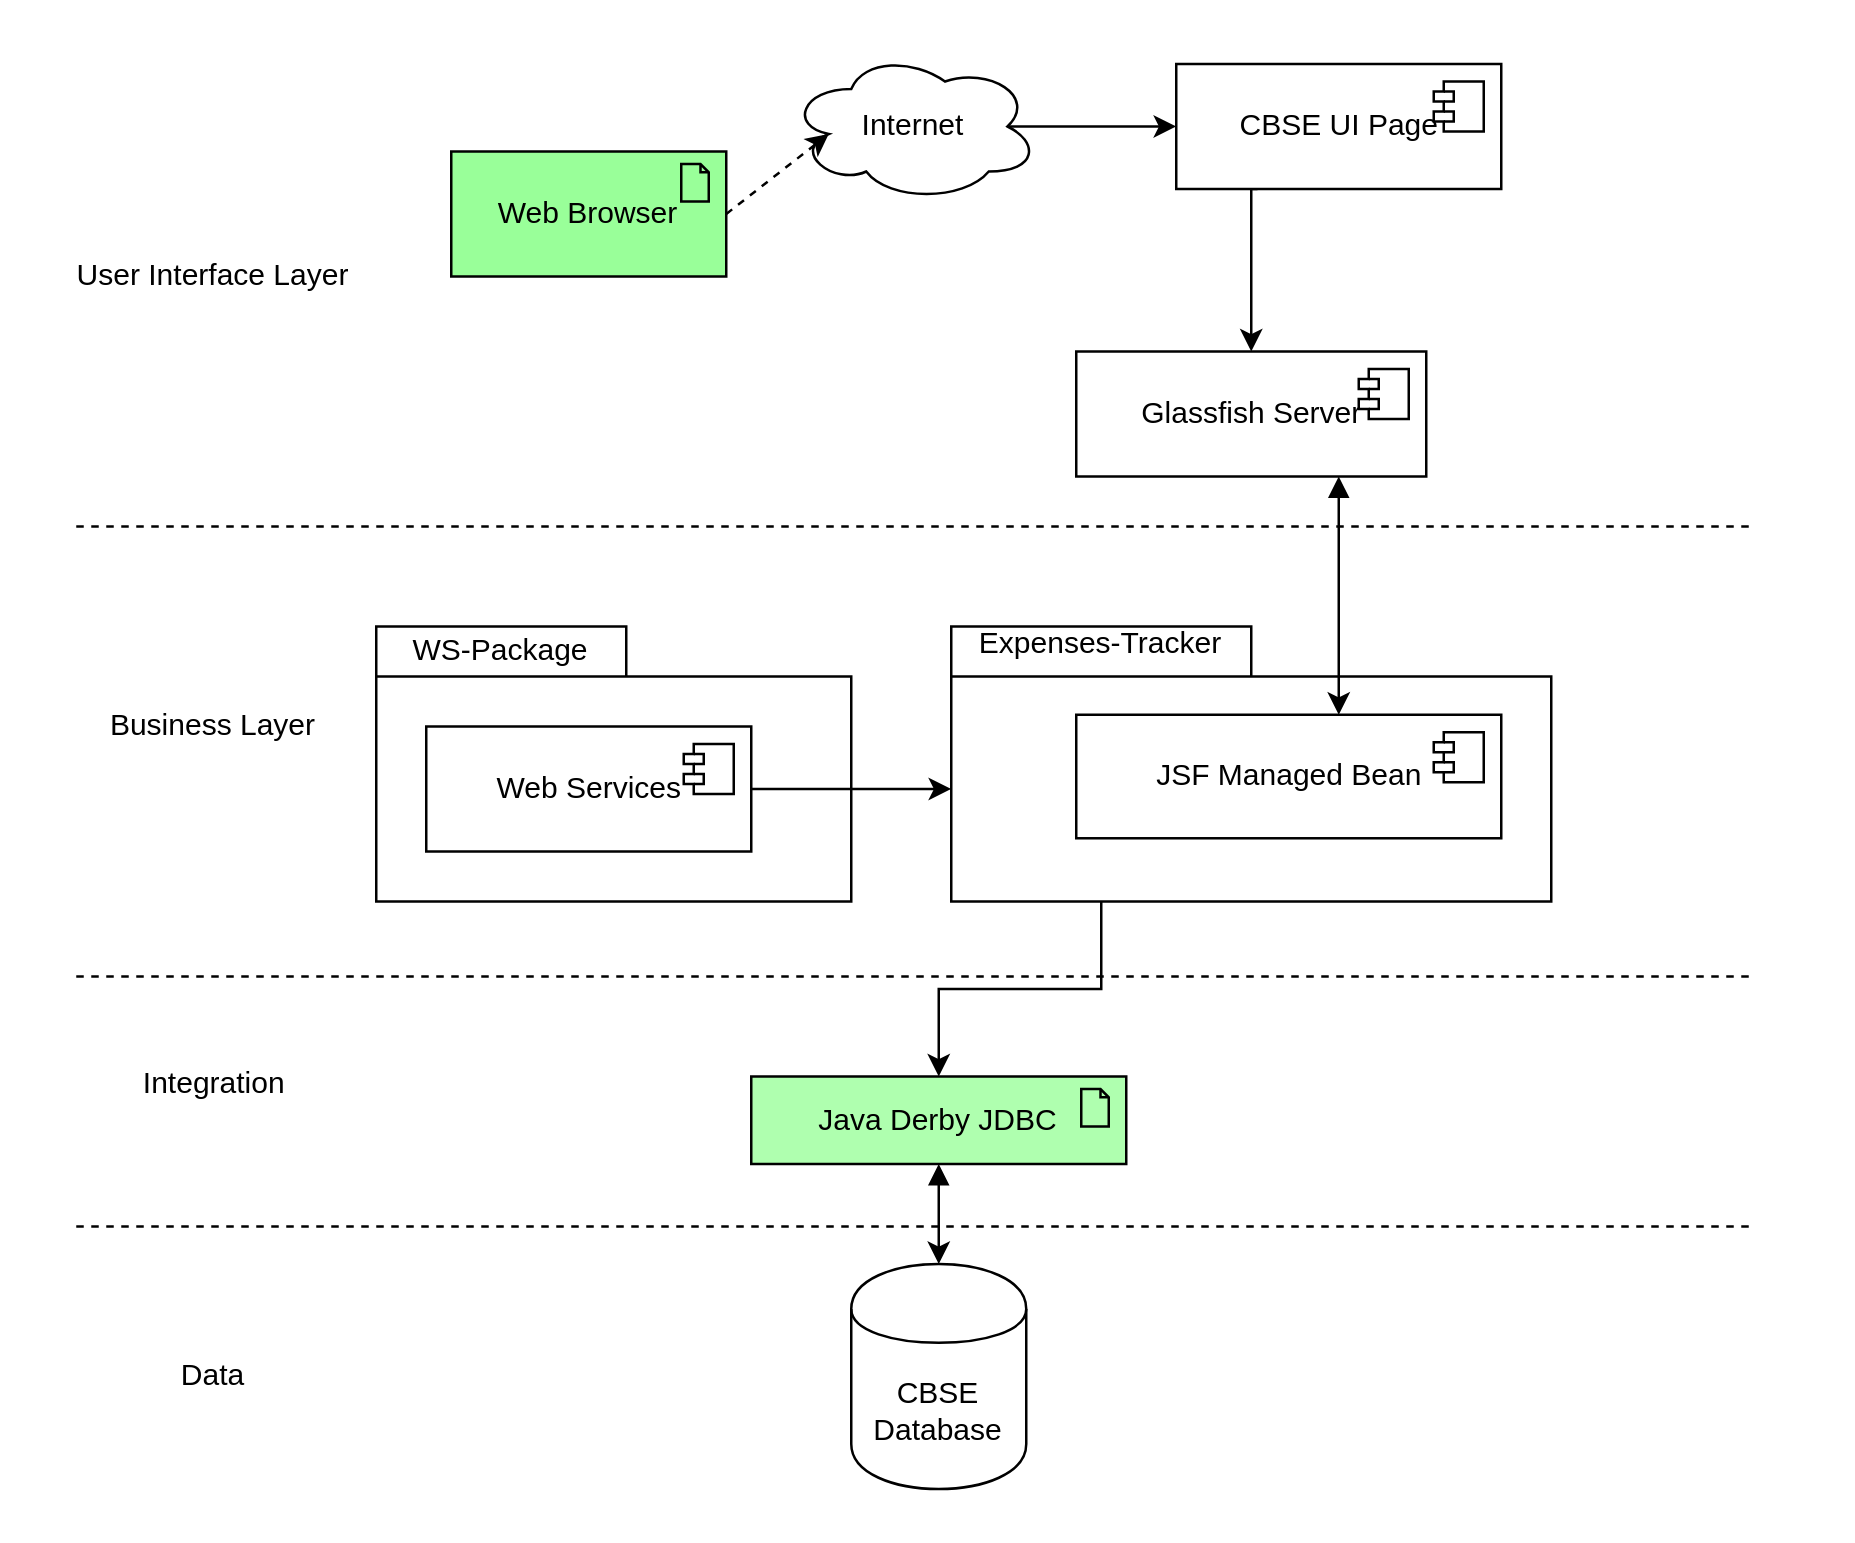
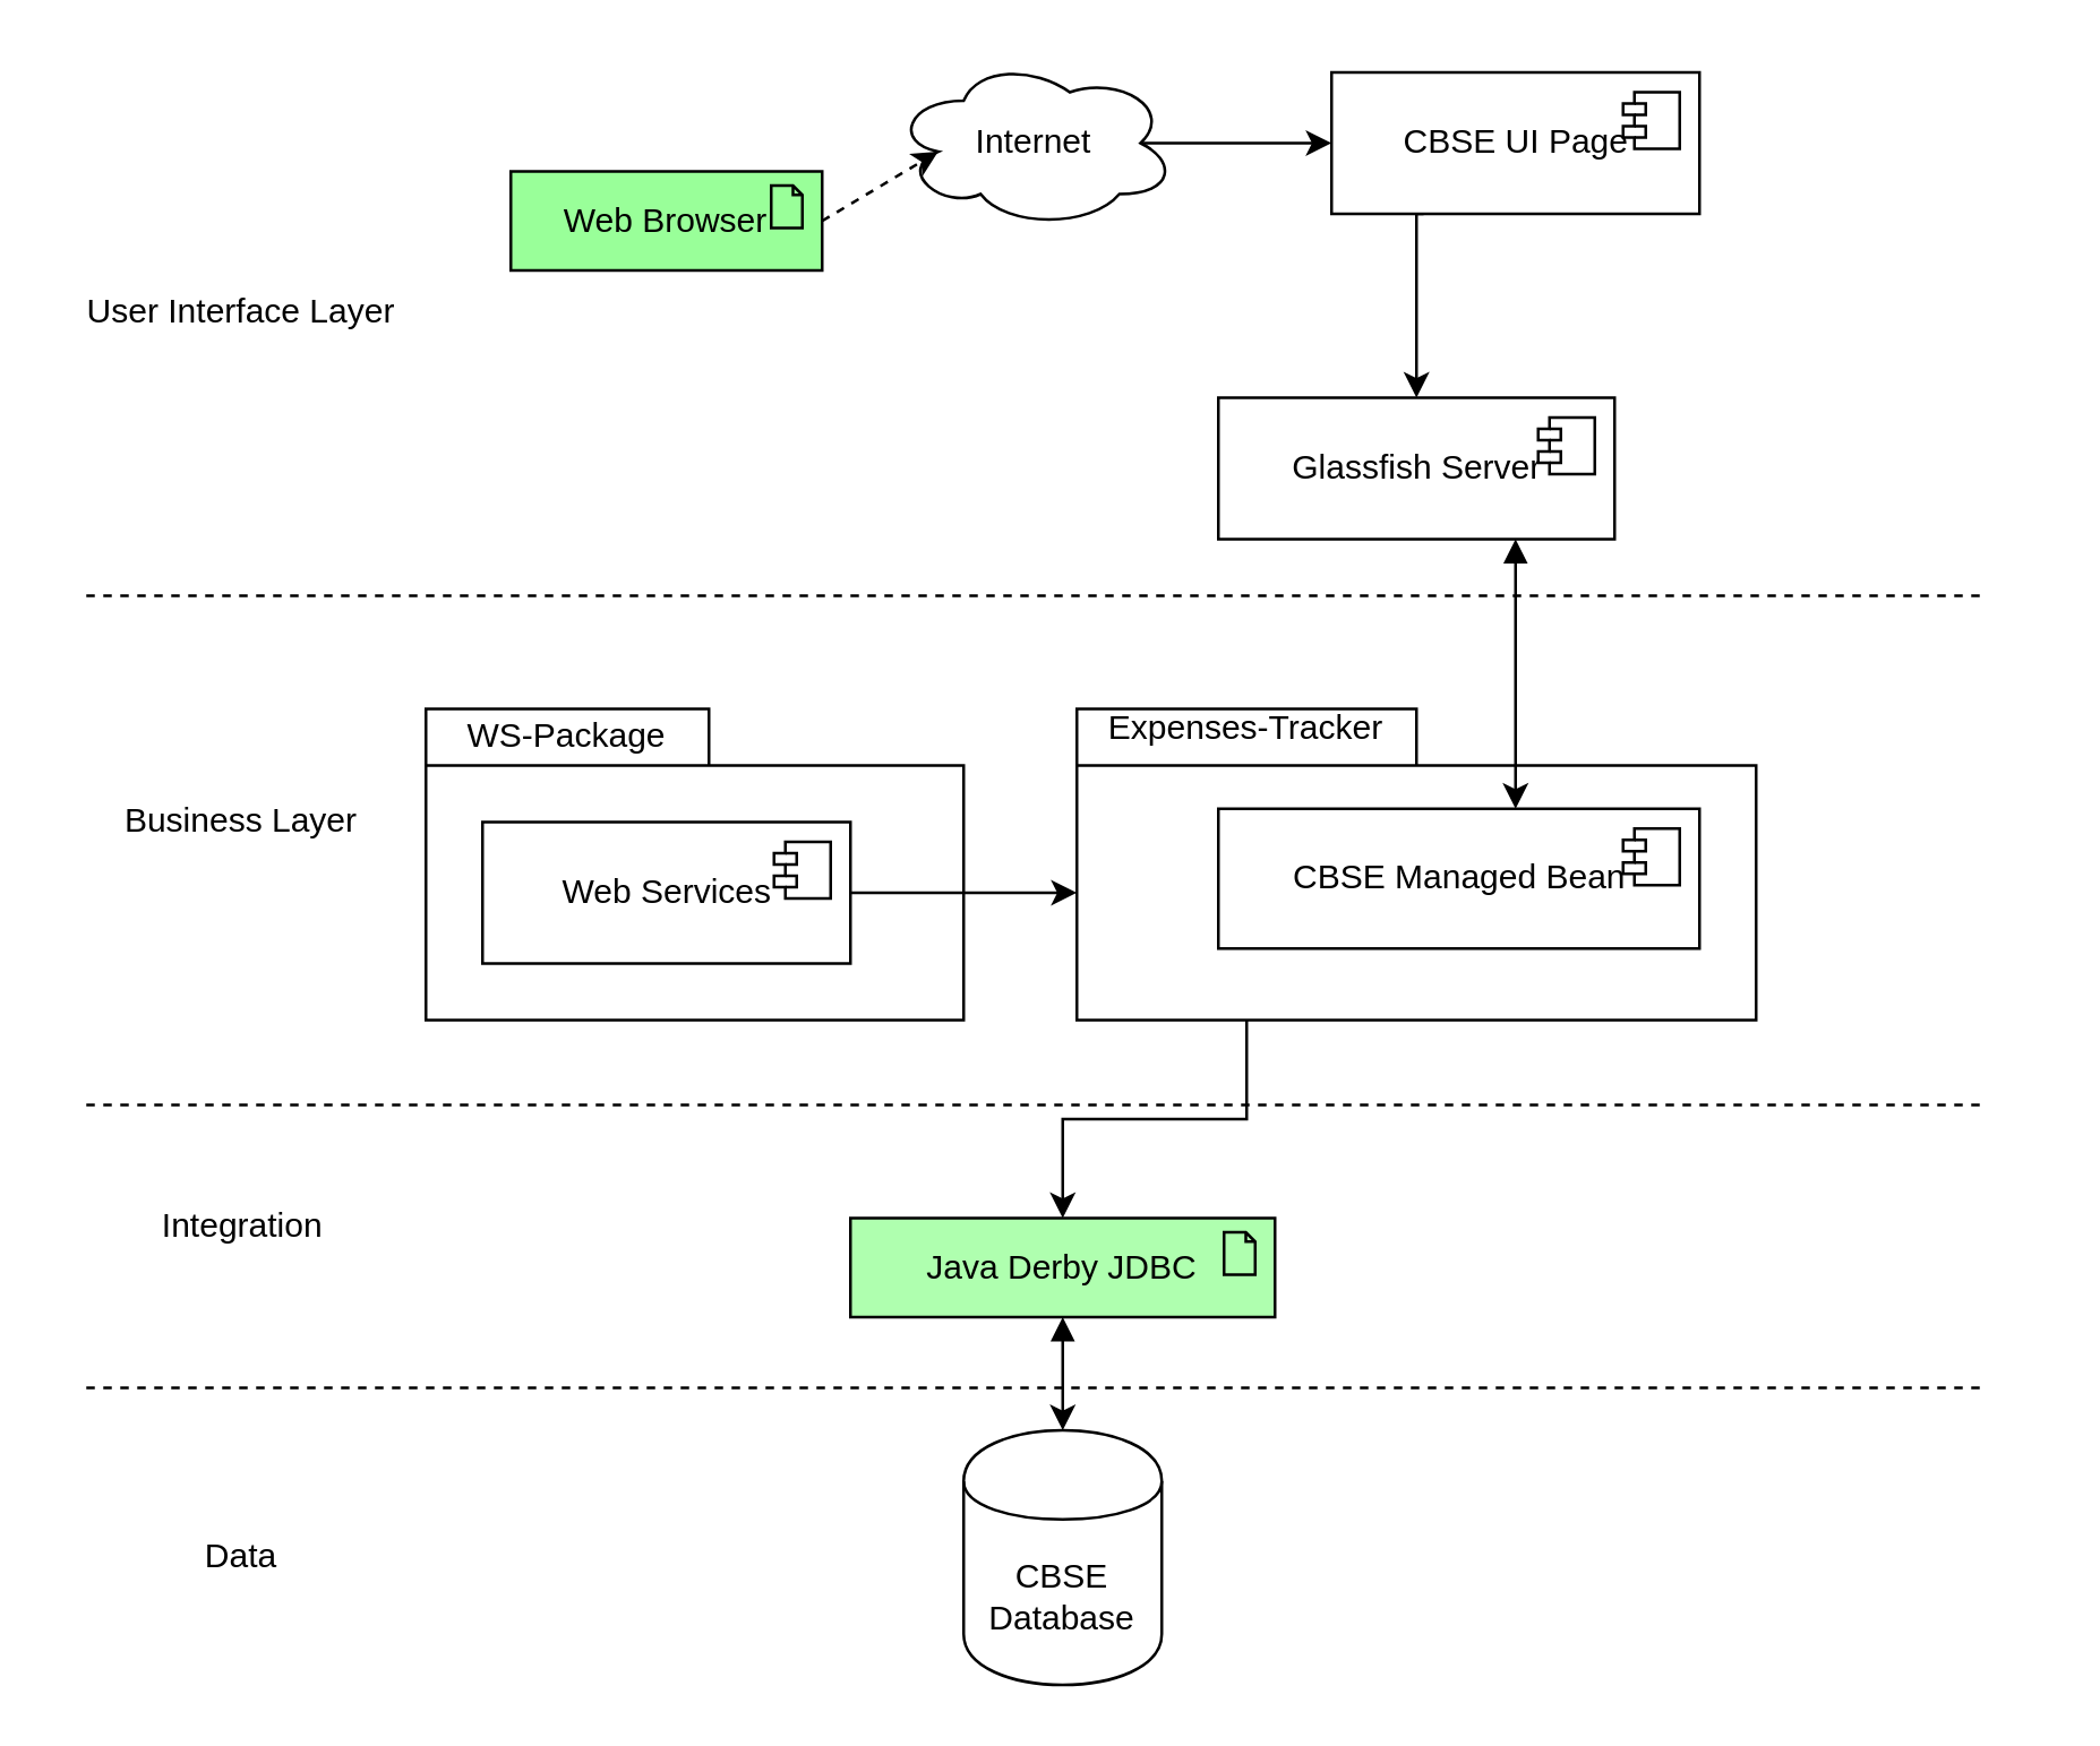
- <mxCell id="11" value="Web Browser" style="html=1;outlineConnect=0;whiteSpace=wrap;fillColor=#99ff99;shape=mxgraph.archimate.application;appType=artifact" vertex="1" parent="1"><mxGeometry x="180" y="60" width="110" height="50" as="geometry" /></mxCell>
+ <mxCell id="11" value="Web Browser" style="html=1;outlineConnect=0;whiteSpace=wrap;fillColor=#99ff99;shape=mxgraph.archimate.application;appType=artifact" vertex="1" parent="1"><mxGeometry x="180" y="60" width="110" height="35" as="geometry" /></mxCell>
- <mxCell id="5" value="JSF Managed Bean" style="html=1;dropTarget=0;" vertex="1" parent="2"><mxGeometry x="50" y="35.3" width="170" height="49.41" as="geometry" /></mxCell>
+ <mxCell id="5" value="CBSE Managed Bean" style="html=1;dropTarget=0;" vertex="1" parent="2"><mxGeometry x="50" y="35.3" width="170" height="49.41" as="geometry" /></mxCell>
